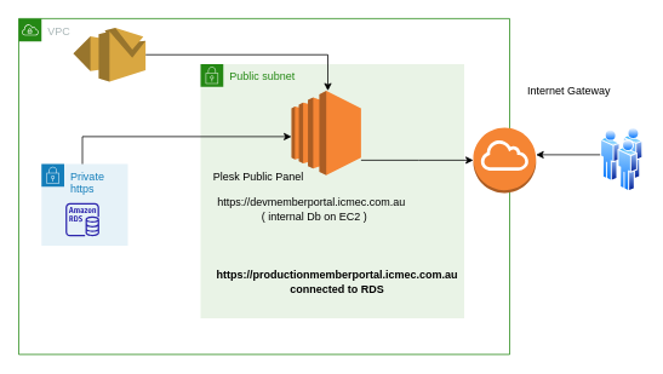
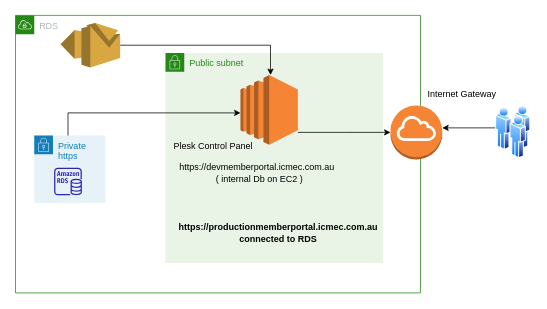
- <mxCell id="2" value="VPC" style="points=[[0,0],[0.25,0],[0.5,0],[0.75,0],[1,0],[1,0.25],[1,0.5],[1,0.75],[1,1],[0.75,1],[0.5,1],[0.25,1],[0,1],[0,0.75],[0,0.5],[0,0.25]];outlineConnect=0;gradientColor=none;html=1;whiteSpace=wrap;fontSize=12;fontStyle=0;container=1;pointerEvents=0;collapsible=0;recursiveResize=0;shape=mxgraph.aws4.group;grIcon=mxgraph.aws4.group_vpc;strokeColor=#248814;fillColor=none;verticalAlign=top;align=left;spacingLeft=30;fontColor=#AAB7B8;dashed=0;" parent="1" vertex="1"><mxGeometry x="20" y="20" width="540" height="370" as="geometry" /></mxCell>
+ <mxCell id="2" value="RDS" style="points=[[0,0],[0.25,0],[0.5,0],[0.75,0],[1,0],[1,0.25],[1,0.5],[1,0.75],[1,1],[0.75,1],[0.5,1],[0.25,1],[0,1],[0,0.75],[0,0.5],[0,0.25]];outlineConnect=0;gradientColor=none;html=1;whiteSpace=wrap;fontSize=12;fontStyle=0;container=1;pointerEvents=0;collapsible=0;recursiveResize=0;shape=mxgraph.aws4.group;grIcon=mxgraph.aws4.group_vpc;strokeColor=#248814;fillColor=none;verticalAlign=top;align=left;spacingLeft=30;fontColor=#AAB7B8;dashed=0;" parent="1" vertex="1"><mxGeometry x="20" y="20" width="540" height="370" as="geometry" /></mxCell>
- <mxCell id="13" value="Internet Gateway" style="text;html=1;align=center;verticalAlign=middle;resizable=0;points=[];autosize=1;strokeColor=none;fillColor=none;" parent="1" vertex="1"><mxGeometry x="570" y="85" width="110" height="30" as="geometry" /></mxCell>
+ <mxCell id="13" value="Internet Gateway" style="text;html=1;align=center;verticalAlign=middle;resizable=0;points=[];autosize=1;strokeColor=none;fillColor=none;" parent="1" vertex="1"><mxGeometry x="560" y="110" width="110" height="30" as="geometry" /></mxCell>
- <mxCell id="5" value="Plesk Public Panel&amp;nbsp;" style="text;html=1;align=center;verticalAlign=middle;resizable=0;points=[];autosize=1;strokeColor=none;fillColor=none;" parent="3" vertex="1"><mxGeometry y="110" width="130" height="30" as="geometry" /></mxCell>
+ <mxCell id="5" value="Plesk Control Panel&amp;nbsp;" style="text;html=1;align=center;verticalAlign=middle;resizable=0;points=[];autosize=1;strokeColor=none;fillColor=none;" parent="3" vertex="1"><mxGeometry y="110" width="130" height="30" as="geometry" /></mxCell>
